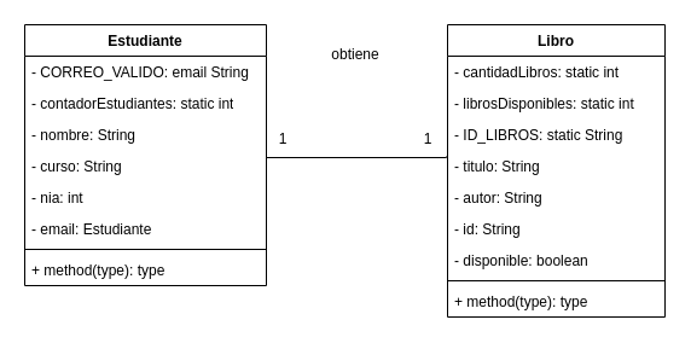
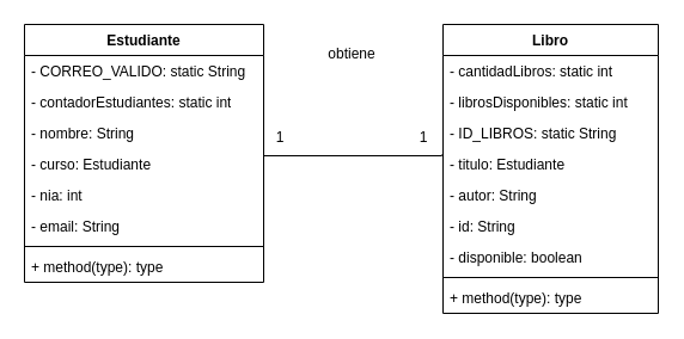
- <mxCell id="3" value="- CORREO_VALIDO: email String" style="text;strokeColor=none;fillColor=none;align=left;verticalAlign=top;spacingLeft=4;spacingRight=4;overflow=hidden;rotatable=0;points=[[0,0.5],[1,0.5]];portConstraint=eastwest;whiteSpace=wrap;html=1;" vertex="1" parent="2"><mxGeometry y="26" width="200" height="26" as="geometry" /></mxCell>
+ <mxCell id="3" value="- CORREO_VALIDO: static String" style="text;strokeColor=none;fillColor=none;align=left;verticalAlign=top;spacingLeft=4;spacingRight=4;overflow=hidden;rotatable=0;points=[[0,0.5],[1,0.5]];portConstraint=eastwest;whiteSpace=wrap;html=1;" vertex="1" parent="2"><mxGeometry y="26" width="200" height="26" as="geometry" /></mxCell>
- <mxCell id="6" value="- curso: String" style="text;strokeColor=none;fillColor=none;align=left;verticalAlign=top;spacingLeft=4;spacingRight=4;overflow=hidden;rotatable=0;points=[[0,0.5],[1,0.5]];portConstraint=eastwest;whiteSpace=wrap;html=1;" vertex="1" parent="2"><mxGeometry y="104" width="200" height="26" as="geometry" /></mxCell>
+ <mxCell id="6" value="- curso: Estudiante" style="text;strokeColor=none;fillColor=none;align=left;verticalAlign=top;spacingLeft=4;spacingRight=4;overflow=hidden;rotatable=0;points=[[0,0.5],[1,0.5]];portConstraint=eastwest;whiteSpace=wrap;html=1;" vertex="1" parent="2"><mxGeometry y="104" width="200" height="26" as="geometry" /></mxCell>
- <mxCell id="15" value="- titulo: String" style="text;strokeColor=none;fillColor=none;align=left;verticalAlign=top;spacingLeft=4;spacingRight=4;overflow=hidden;rotatable=0;points=[[0,0.5],[1,0.5]];portConstraint=eastwest;whiteSpace=wrap;html=1;" vertex="1" parent="11"><mxGeometry y="104" width="180" height="26" as="geometry" /></mxCell>
+ <mxCell id="15" value="- titulo: Estudiante" style="text;strokeColor=none;fillColor=none;align=left;verticalAlign=top;spacingLeft=4;spacingRight=4;overflow=hidden;rotatable=0;points=[[0,0.5],[1,0.5]];portConstraint=eastwest;whiteSpace=wrap;html=1;" vertex="1" parent="11"><mxGeometry y="104" width="180" height="26" as="geometry" /></mxCell>
- <mxCell id="8" value="- email: Estudiante" style="text;strokeColor=none;fillColor=none;align=left;verticalAlign=top;spacingLeft=4;spacingRight=4;overflow=hidden;rotatable=0;points=[[0,0.5],[1,0.5]];portConstraint=eastwest;whiteSpace=wrap;html=1;" vertex="1" parent="2"><mxGeometry y="156" width="200" height="26" as="geometry" /></mxCell>
+ <mxCell id="8" value="- email: String" style="text;strokeColor=none;fillColor=none;align=left;verticalAlign=top;spacingLeft=4;spacingRight=4;overflow=hidden;rotatable=0;points=[[0,0.5],[1,0.5]];portConstraint=eastwest;whiteSpace=wrap;html=1;" vertex="1" parent="2"><mxGeometry y="156" width="200" height="26" as="geometry" /></mxCell>
